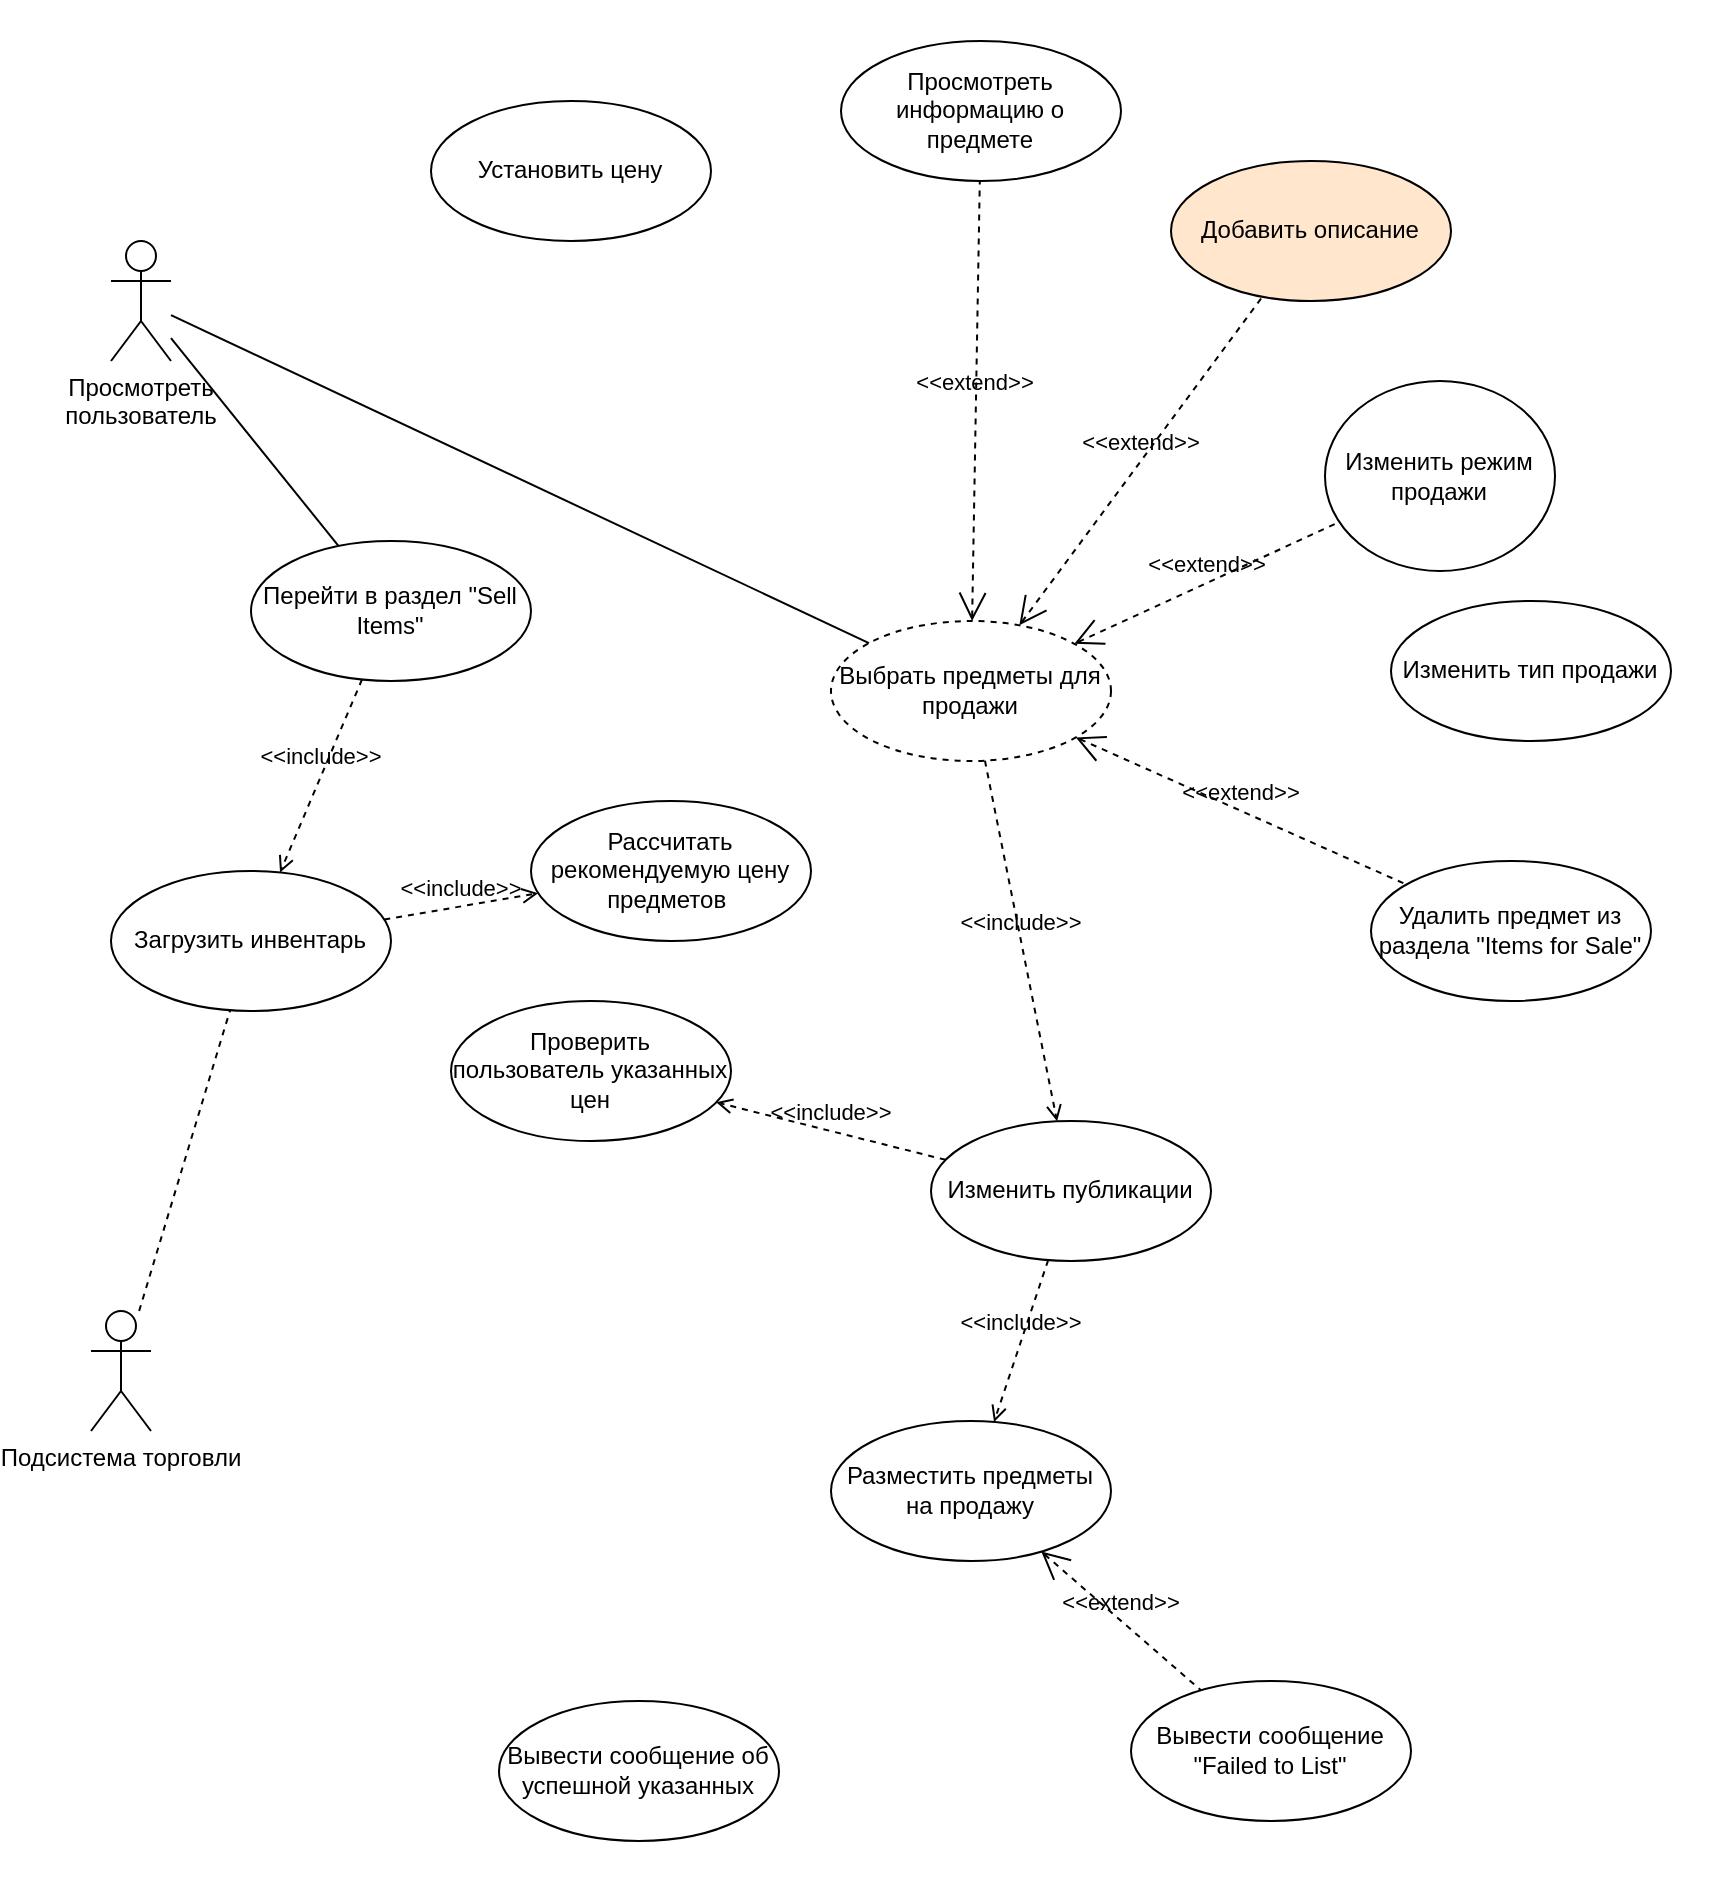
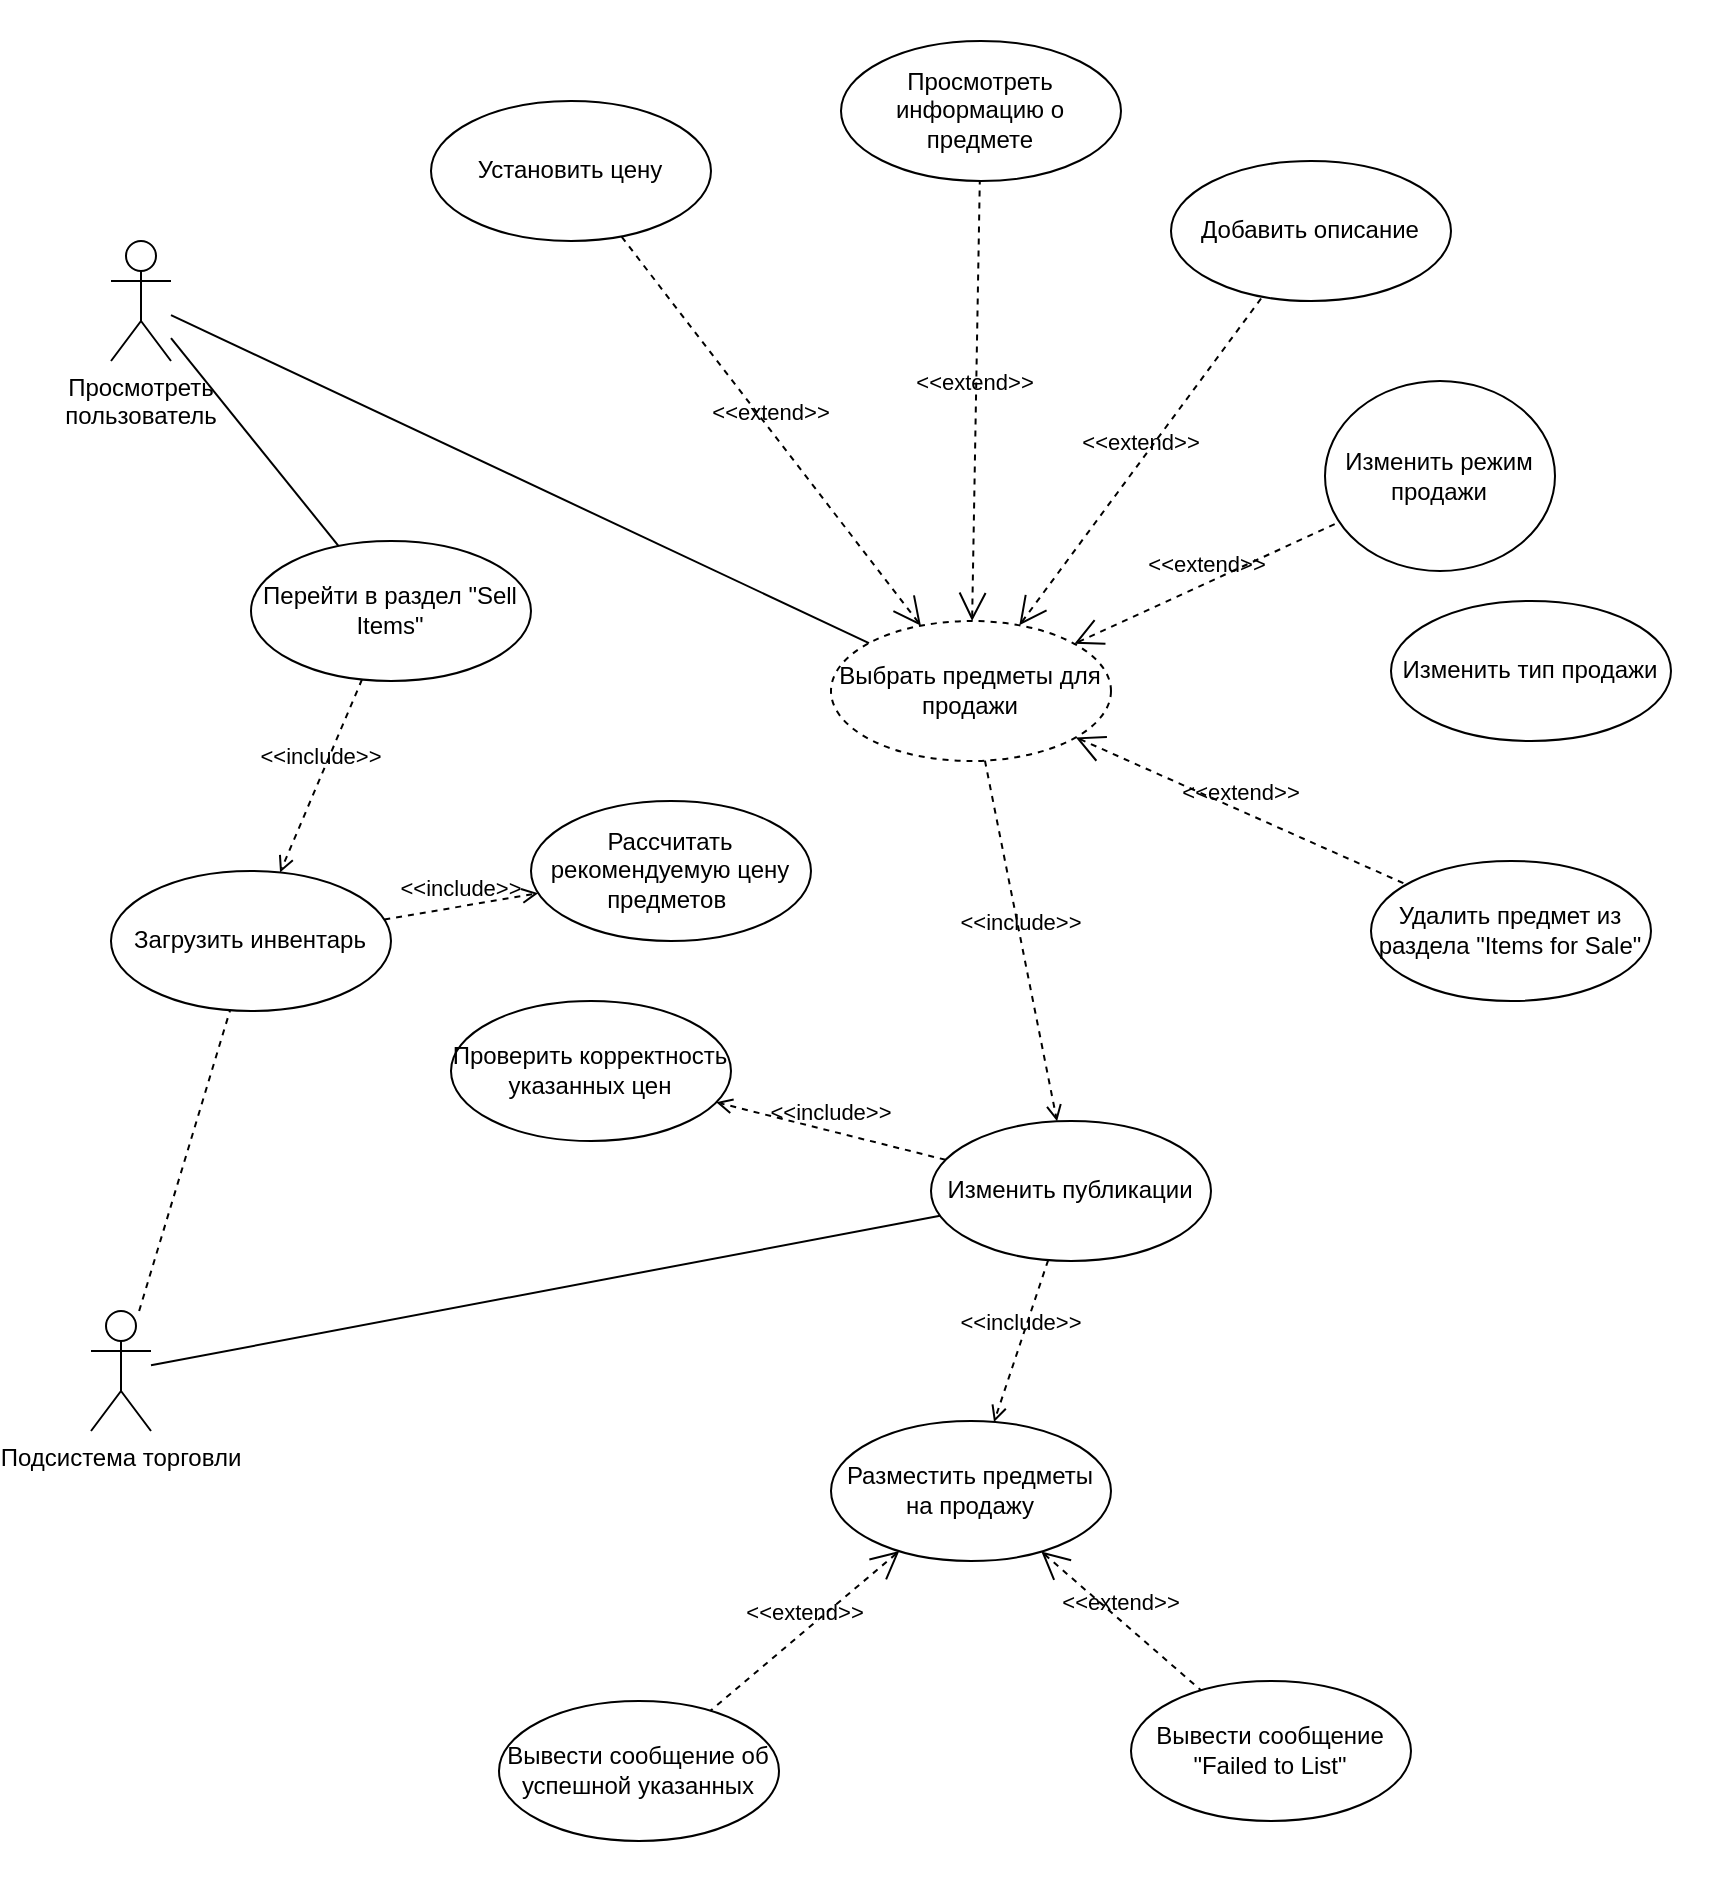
- <mxCell id="15" value="Добавить описание" style="ellipse;whiteSpace=wrap;html=1;fillColor=#ffe6cc;" parent="1" vertex="1"><mxGeometry x="560" y="80" width="140" height="70" as="geometry" /></mxCell>
+ <mxCell id="15" value="Добавить описание" style="ellipse;whiteSpace=wrap;html=1;" parent="1" vertex="1"><mxGeometry x="560" y="80" width="140" height="70" as="geometry" /></mxCell>
+ <mxCell id="12" value="&amp;lt;&amp;lt;extend&amp;gt;&amp;gt;" style="edgeStyle=none;html=1;startArrow=open;endArrow=none;startSize=12;verticalAlign=bottom;dashed=1;labelBackgroundColor=none;rounded=0;" parent="1" source="9" target="11" edge="1"><mxGeometry width="160" relative="1" as="geometry"><mxPoint x="510" y="430" as="sourcePoint" /><mxPoint x="670" y="430" as="targetPoint" /></mxGeometry></mxCell>
- <mxCell id="26" value="Проверить пользователь указанных цен" style="ellipse;whiteSpace=wrap;html=1;" parent="1" vertex="1"><mxGeometry x="200" y="500" width="140" height="70" as="geometry" /></mxCell>
+ <mxCell id="26" value="Проверить корректность указанных цен" style="ellipse;whiteSpace=wrap;html=1;" parent="1" vertex="1"><mxGeometry x="200" y="500" width="140" height="70" as="geometry" /></mxCell>
+ <mxCell id="30" value="" style="edgeStyle=none;html=1;endArrow=none;verticalAlign=bottom;rounded=0;" parent="1" source="7" target="22" edge="1"><mxGeometry width="160" relative="1" as="geometry"><mxPoint x="120" y="750" as="sourcePoint" /><mxPoint x="280" y="750" as="targetPoint" /></mxGeometry></mxCell>
+ <mxCell id="34" value="&amp;lt;&amp;lt;extend&amp;gt;&amp;gt;" style="edgeStyle=none;html=1;startArrow=open;endArrow=none;startSize=12;verticalAlign=bottom;dashed=1;labelBackgroundColor=none;rounded=0;" edge="1" parent="1" source="28" target="31"><mxGeometry width="160" relative="1" as="geometry"><mxPoint x="128" y="783" as="sourcePoint" /><mxPoint x="288" y="783" as="targetPoint" /></mxGeometry></mxCell>
